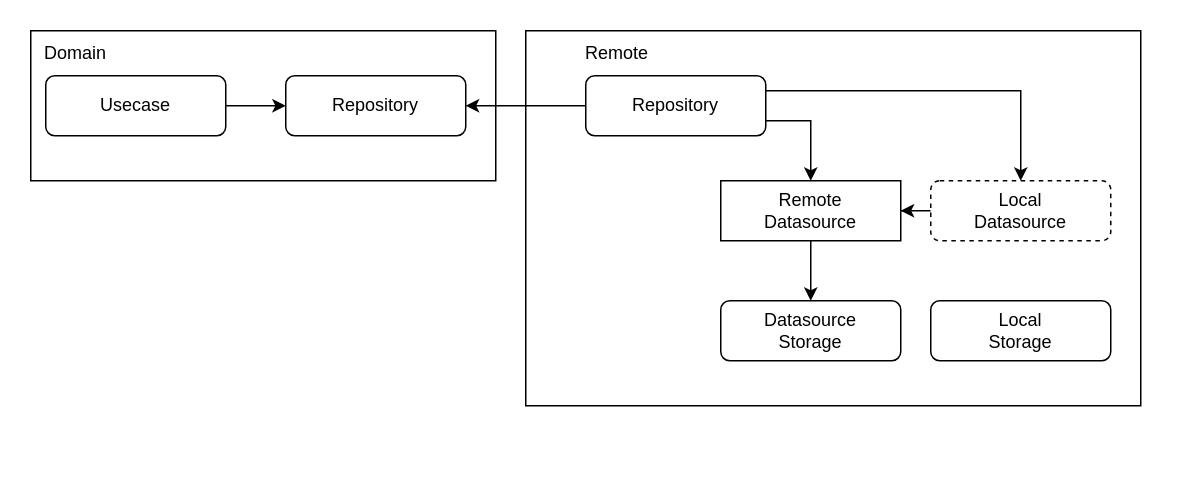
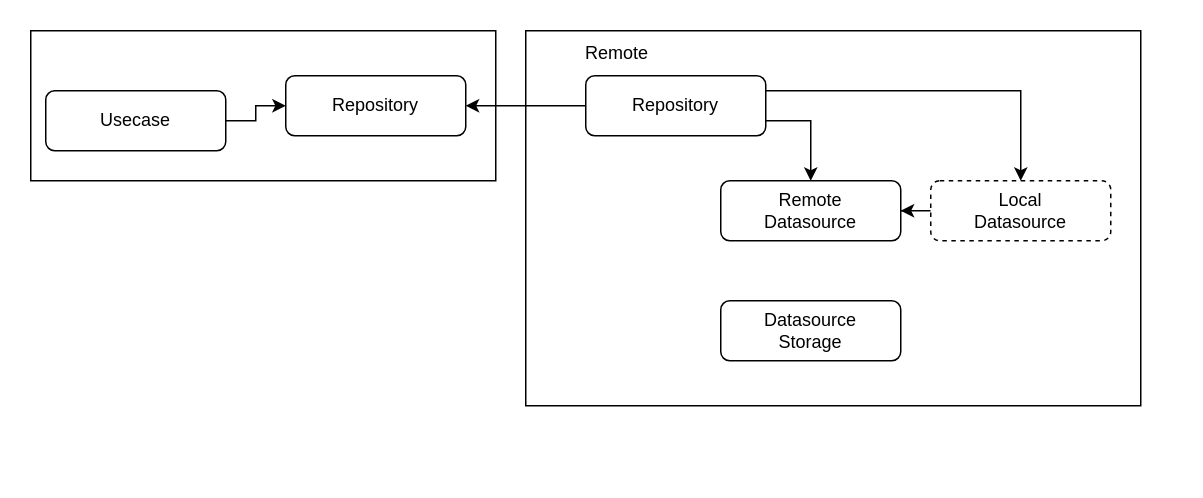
- <mxCell id="16" value="Domain" style="text;html=1;align=center;verticalAlign=middle;whiteSpace=wrap;rounded=0;" vertex="1" parent="14"><mxGeometry width="60" height="30" as="geometry" /></mxCell>
- <mxCell id="18" value="Usecase" style="rounded=1;whiteSpace=wrap;html=1;fontSize=12;glass=0;strokeWidth=1;shadow=0;" parent="1" vertex="1"><mxGeometry x="30" y="50" width="120" height="40" as="geometry" /></mxCell>
+ <mxCell id="18" value="Usecase" style="rounded=1;whiteSpace=wrap;html=1;fontSize=12;glass=0;strokeWidth=1;shadow=0;" parent="1" vertex="1"><mxGeometry x="30" y="60" width="120" height="40" as="geometry" /></mxCell>
- <mxCell id="8" value="&lt;div&gt;Remote&lt;/div&gt;Datasource" style="whiteSpace=wrap;html=1;fontSize=12;glass=0;strokeWidth=1;shadow=0;rounded=0;" parent="2" vertex="1"><mxGeometry x="110" y="100" width="120" height="40" as="geometry" /></mxCell>
+ <mxCell id="8" value="&lt;div&gt;Remote&lt;/div&gt;Datasource" style="rounded=1;whiteSpace=wrap;html=1;fontSize=12;glass=0;strokeWidth=1;shadow=0;" parent="2" vertex="1"><mxGeometry x="110" y="100" width="120" height="40" as="geometry" /></mxCell>
- <mxCell id="7" value="" style="edgeStyle=orthogonalEdgeStyle;rounded=0;orthogonalLoop=1;jettySize=auto;html=1;" edge="1" parent="2" source="8" target="9"><mxGeometry relative="1" as="geometry" /></mxCell>
- <mxCell id="10" value="Local&lt;div&gt;Storage&lt;/div&gt;" style="rounded=1;whiteSpace=wrap;html=1;fontSize=12;glass=0;strokeWidth=1;shadow=0;" vertex="1" parent="2"><mxGeometry x="250" y="180" width="120" height="40" as="geometry" /></mxCell>
